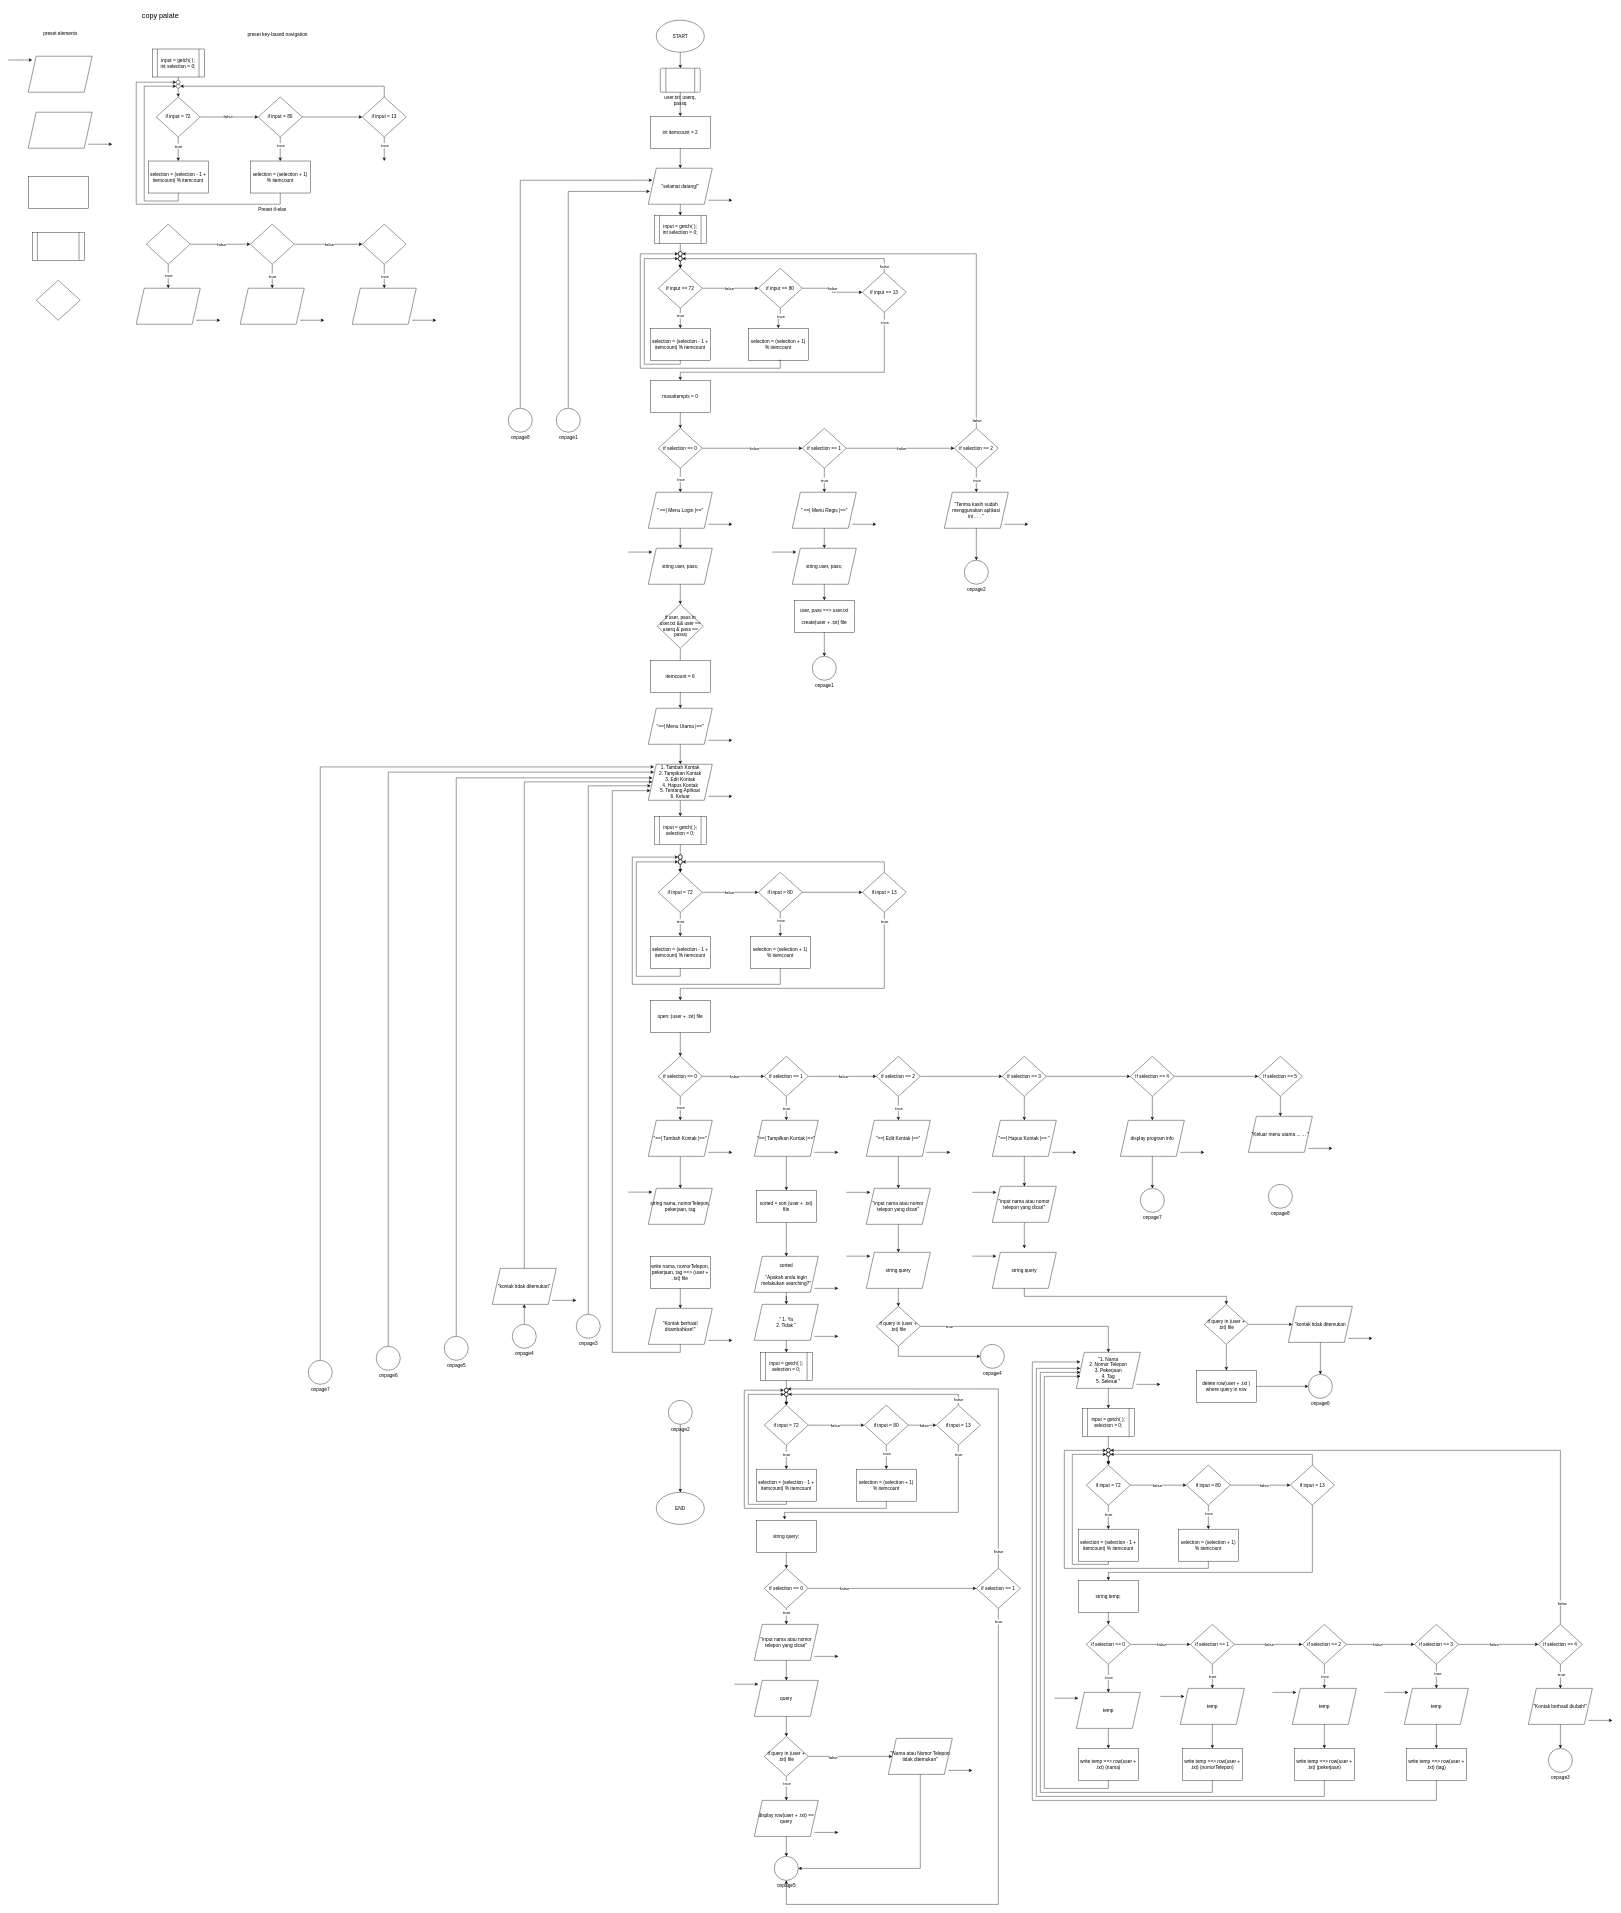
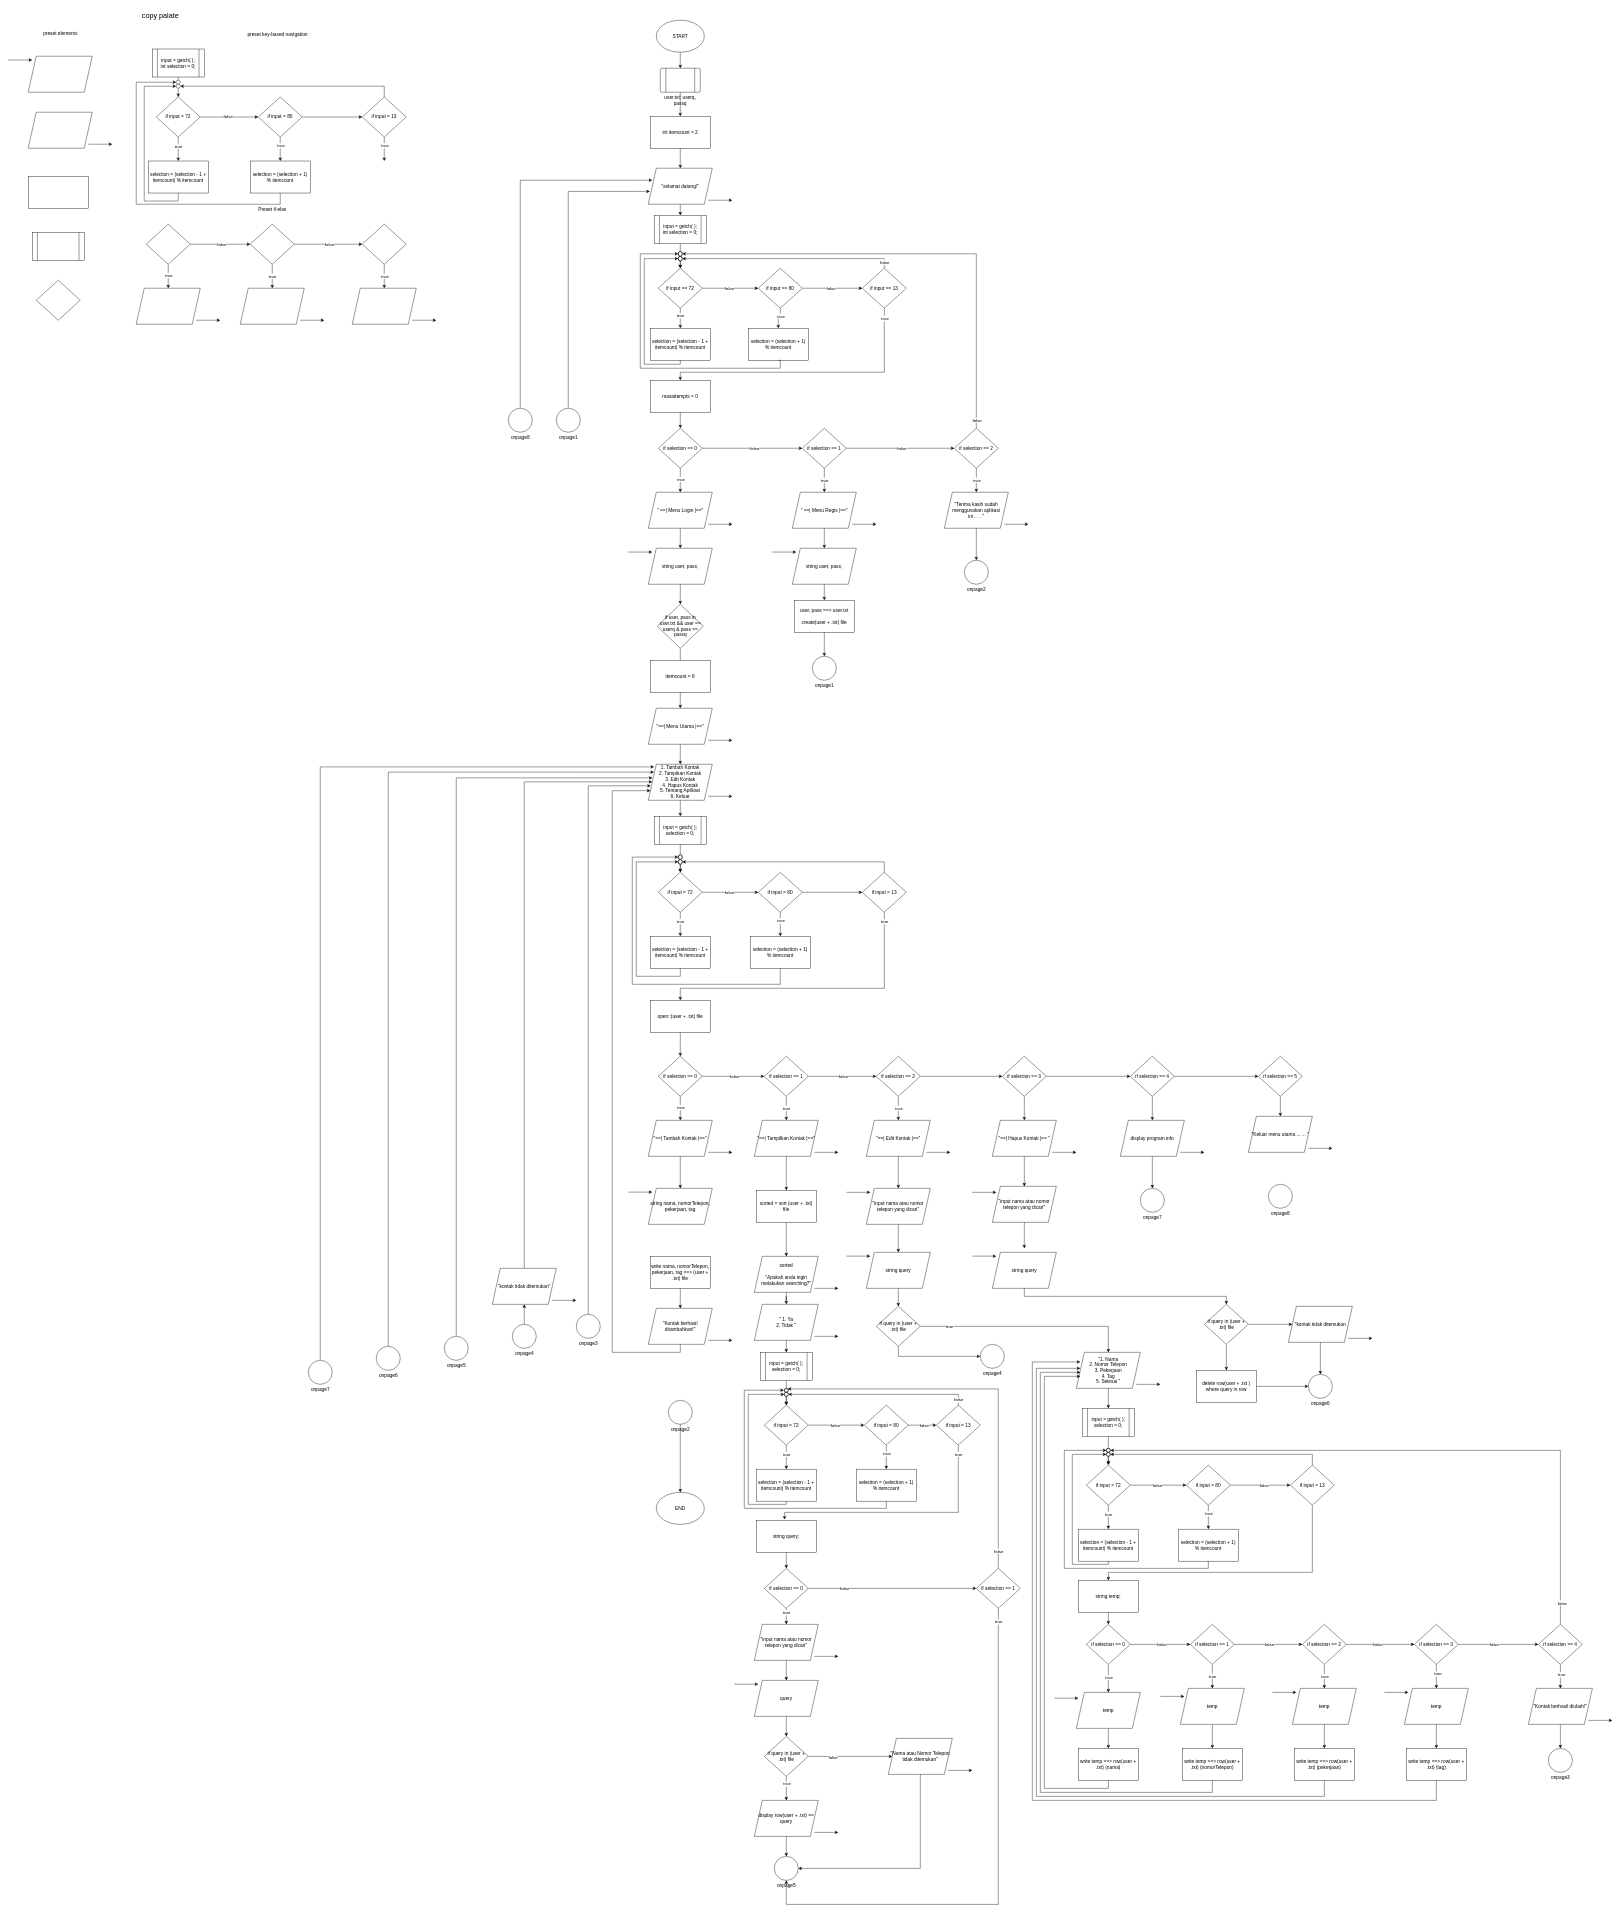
- <mxCell id="323" value="if input == 13" style="rhombus;whiteSpace=wrap;html=1;" vertex="1" parent="1"><mxGeometry x="2155" y="680" width="110" height="100" as="geometry" /></mxCell>
+ <mxCell id="323" value="if input == 13" style="rhombus;whiteSpace=wrap;html=1;" vertex="1" parent="1"><mxGeometry x="2155" y="670" width="110" height="100" as="geometry" /></mxCell>
